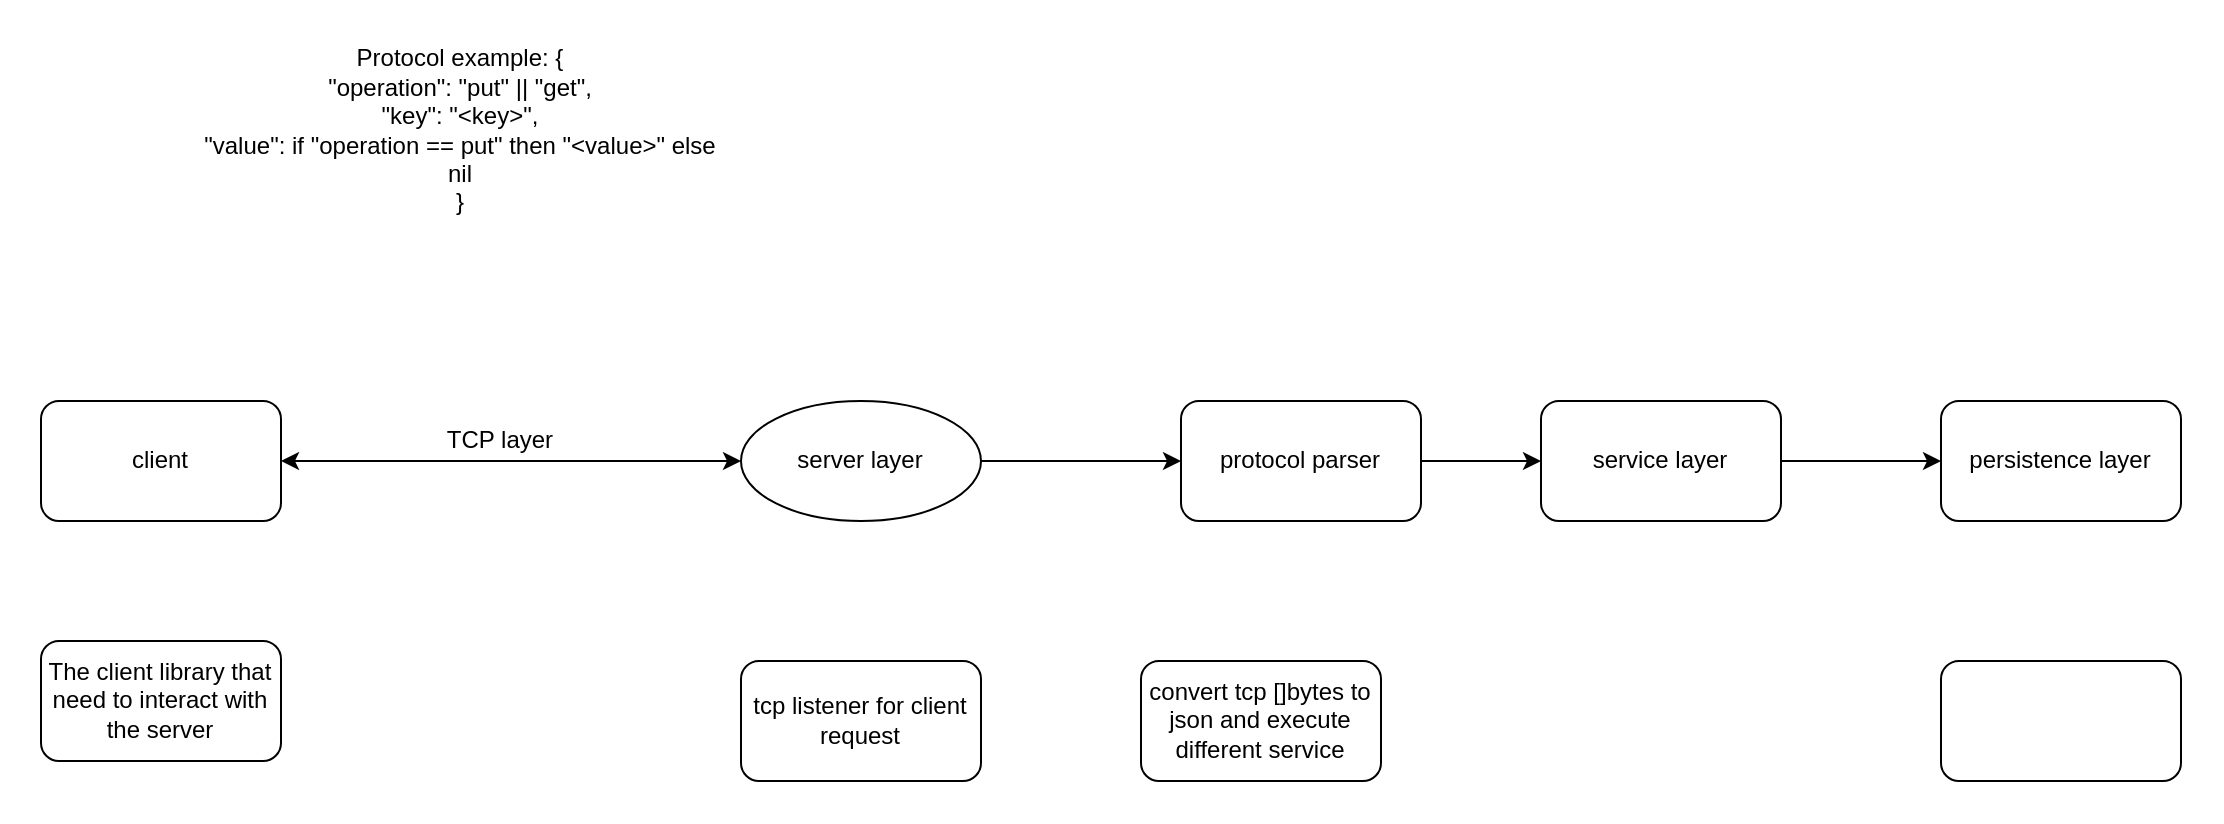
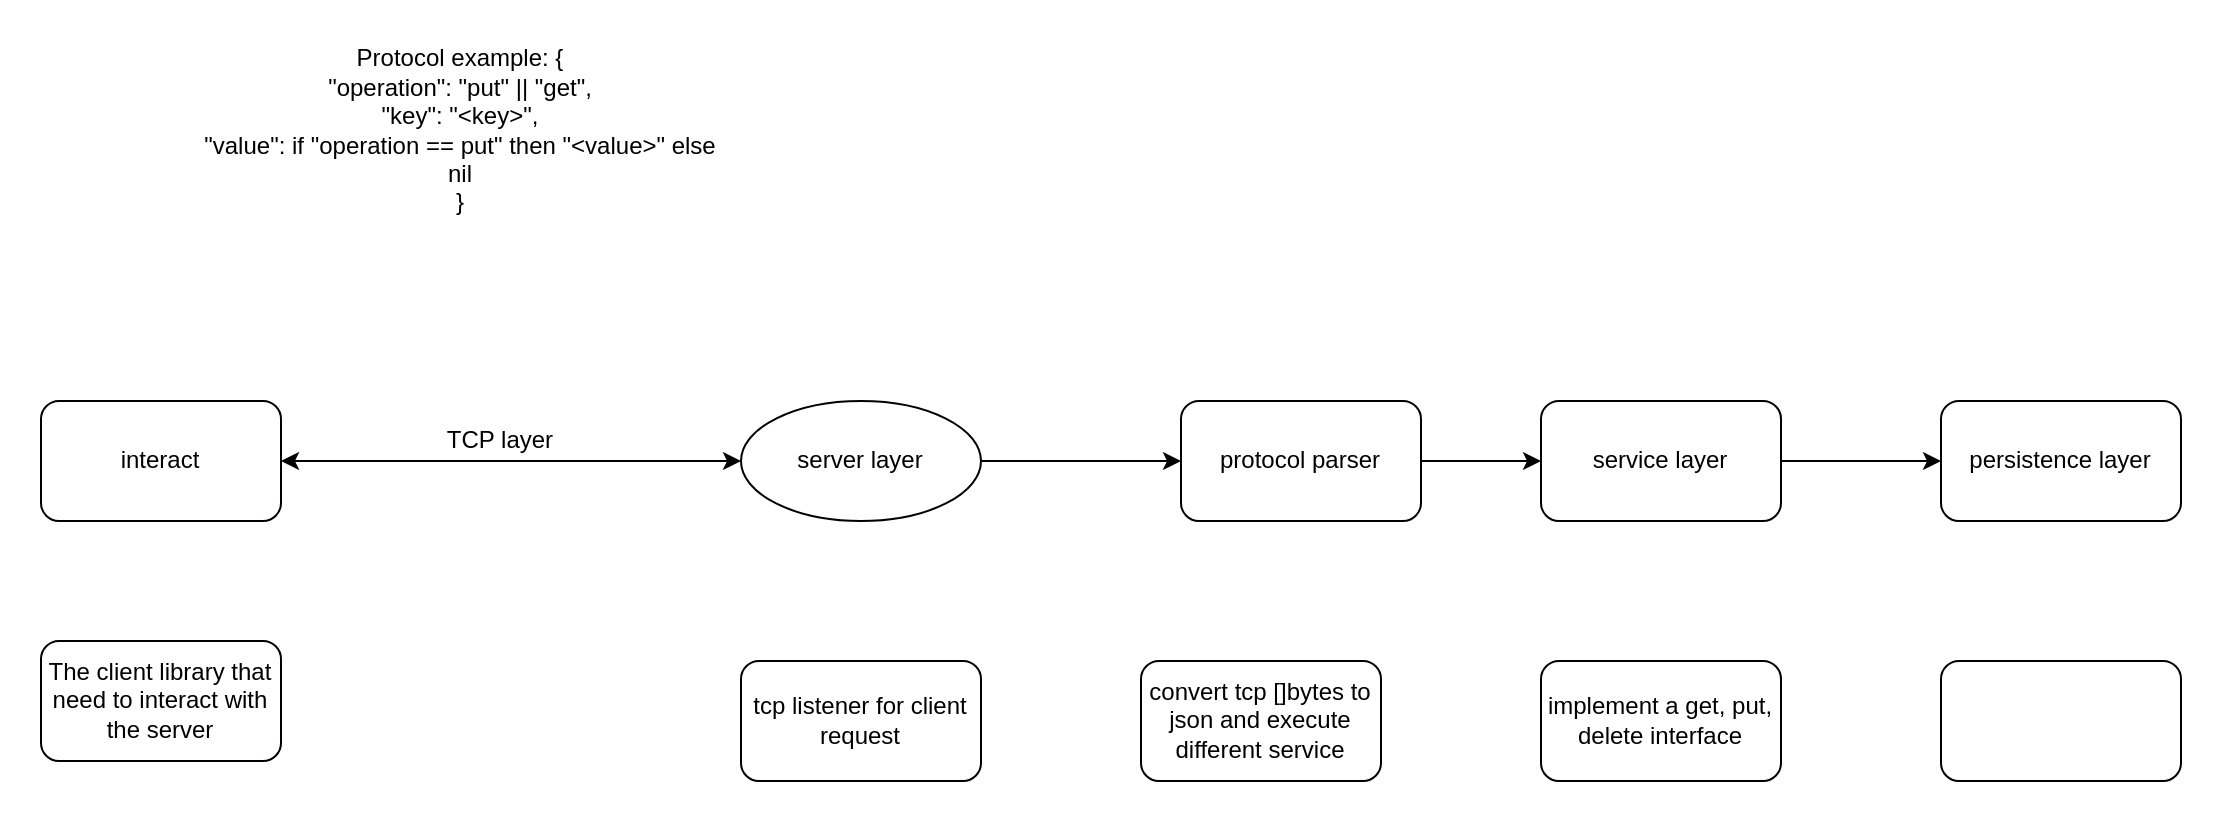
- <mxCell id="2" value="client" style="rounded=1;whiteSpace=wrap;html=1;" vertex="1" parent="1"><mxGeometry x="20" y="200" width="120" height="60" as="geometry" /></mxCell>
+ <mxCell id="2" value="interact" style="rounded=1;whiteSpace=wrap;html=1;" vertex="1" parent="1"><mxGeometry x="20" y="200" width="120" height="60" as="geometry" /></mxCell>
+ <mxCell id="16" value="implement a get, put, delete interface" style="rounded=1;whiteSpace=wrap;html=1;" vertex="1" parent="1"><mxGeometry x="770" y="330" width="120" height="60" as="geometry" /></mxCell>
